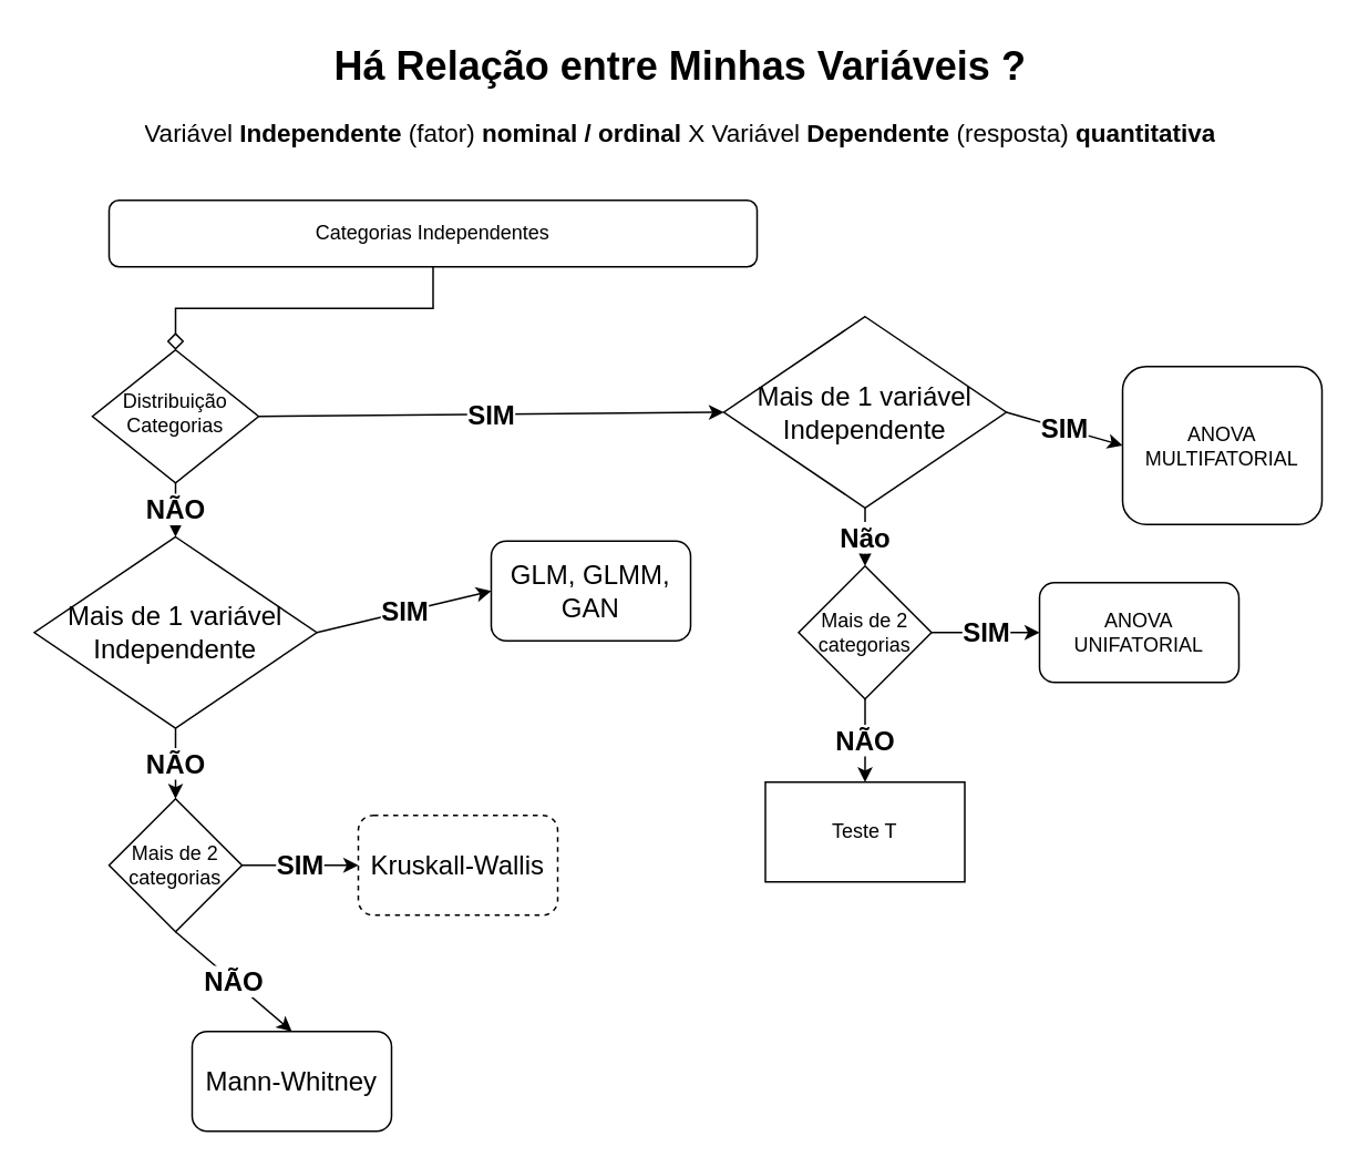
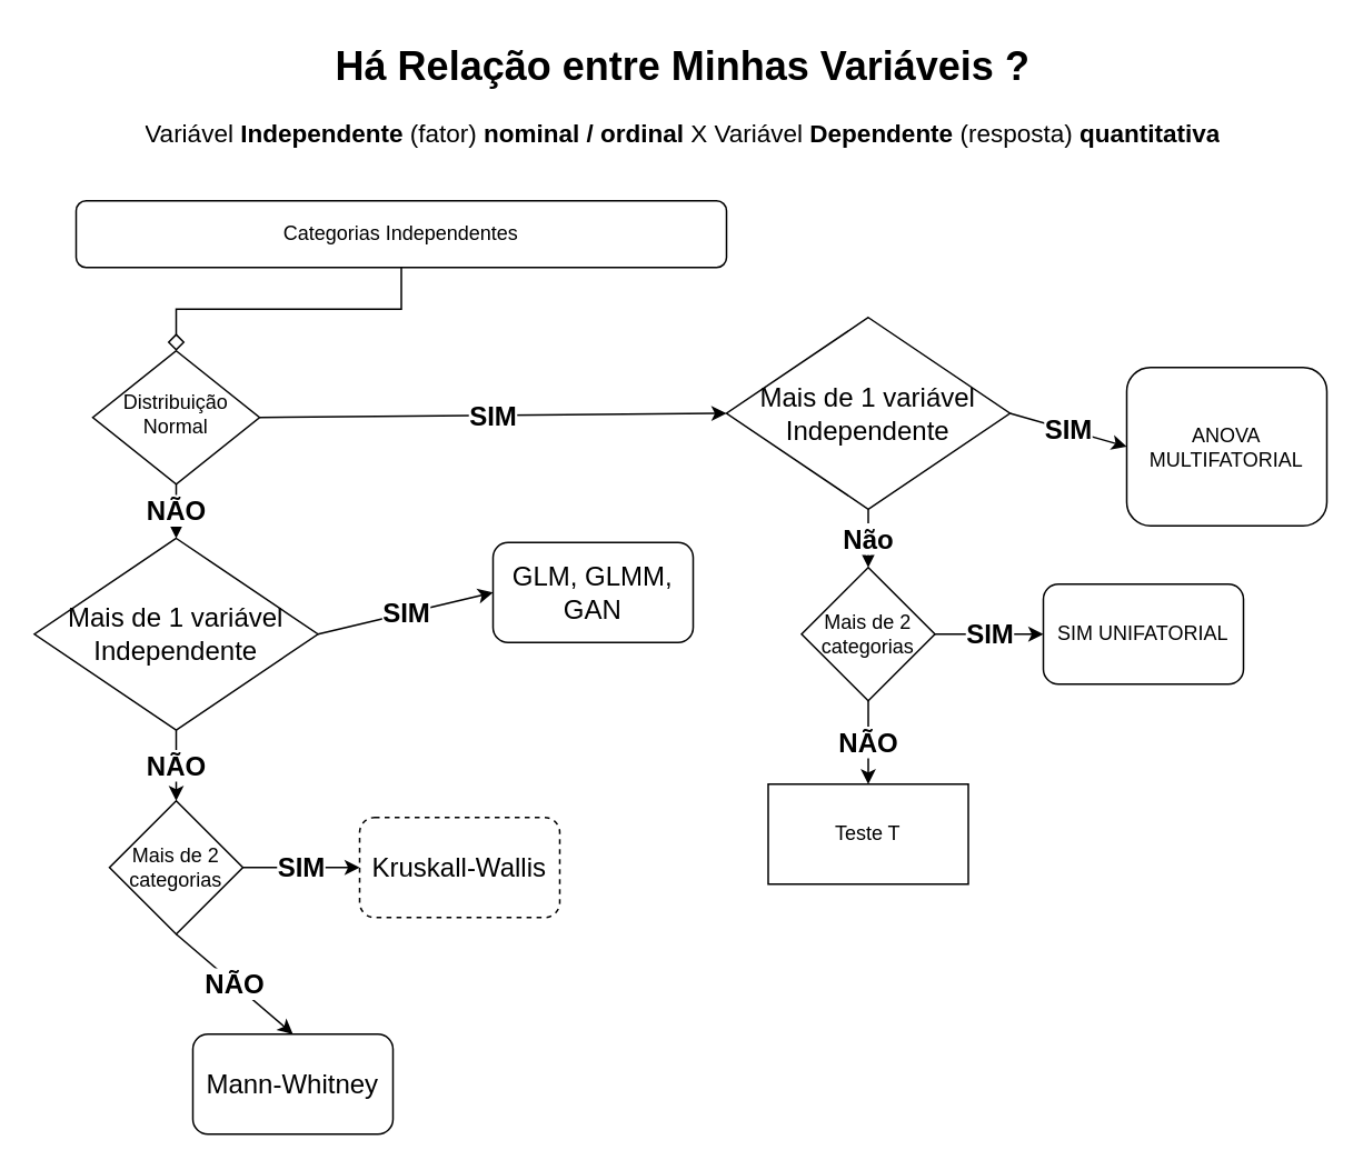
- <mxCell id="3" value="Categorias Independentes" style="rounded=1;whiteSpace=wrap;html=1;fontSize=12;glass=0;strokeWidth=1;shadow=0;" parent="1" vertex="1"><mxGeometry x="65" y="120" width="390" height="40" as="geometry" /></mxCell>
+ <mxCell id="3" value="Categorias Independentes" style="rounded=1;whiteSpace=wrap;html=1;fontSize=12;glass=0;strokeWidth=1;shadow=0;" parent="1" vertex="1"><mxGeometry x="45" y="120" width="390" height="40" as="geometry" /></mxCell>
- <mxCell id="4" value="Distribuição Categorias" style="rhombus;whiteSpace=wrap;html=1;shadow=0;fontFamily=Helvetica;fontSize=12;align=center;strokeWidth=1;spacing=6;spacingTop=-4;" parent="1" vertex="1"><mxGeometry x="55" y="210" width="100" height="80" as="geometry" /></mxCell>
+ <mxCell id="4" value="Distribuição Normal" style="rhombus;whiteSpace=wrap;html=1;shadow=0;fontFamily=Helvetica;fontSize=12;align=center;strokeWidth=1;spacing=6;spacingTop=-4;" parent="1" vertex="1"><mxGeometry x="55" y="210" width="100" height="80" as="geometry" /></mxCell>
- <mxCell id="8" value="ANOVA UNIFATORIAL" style="rounded=1;whiteSpace=wrap;html=1;align=center;" vertex="1" parent="1"><mxGeometry x="625" y="350" width="120" height="60" as="geometry" /></mxCell>
+ <mxCell id="8" value="SIM UNIFATORIAL" style="rounded=1;whiteSpace=wrap;html=1;align=center;" vertex="1" parent="1"><mxGeometry x="625" y="350" width="120" height="60" as="geometry" /></mxCell>
